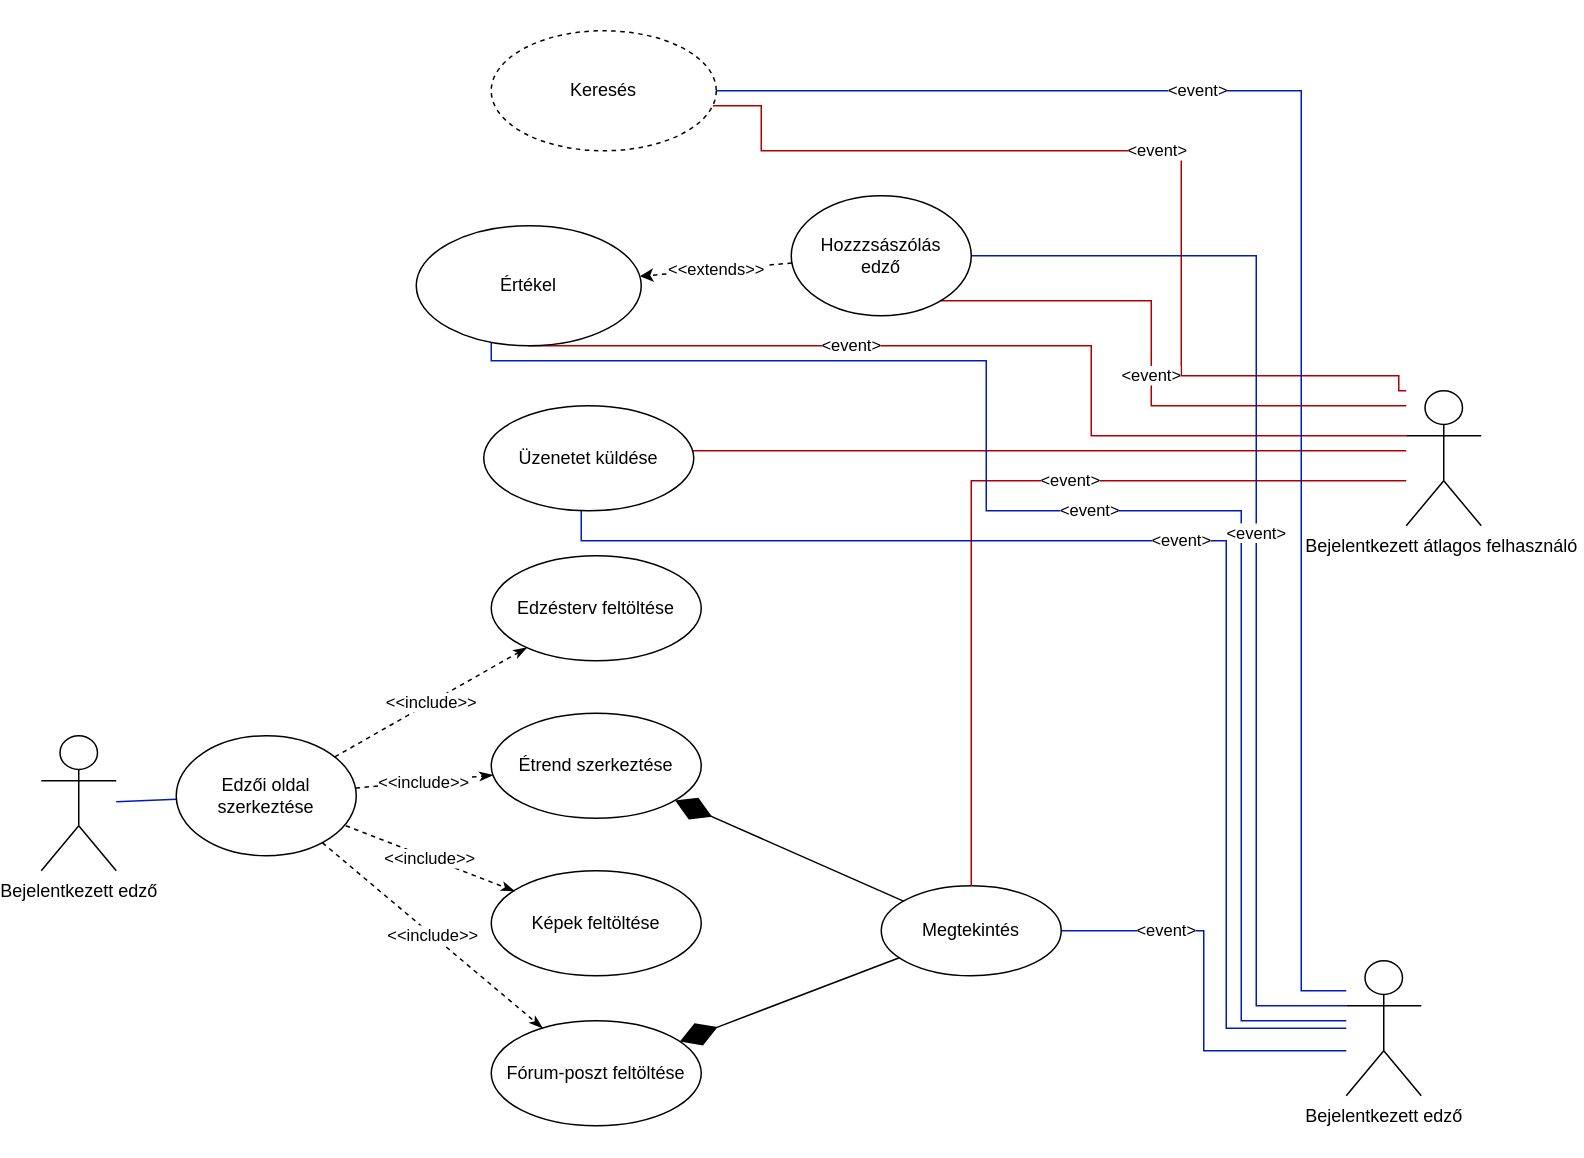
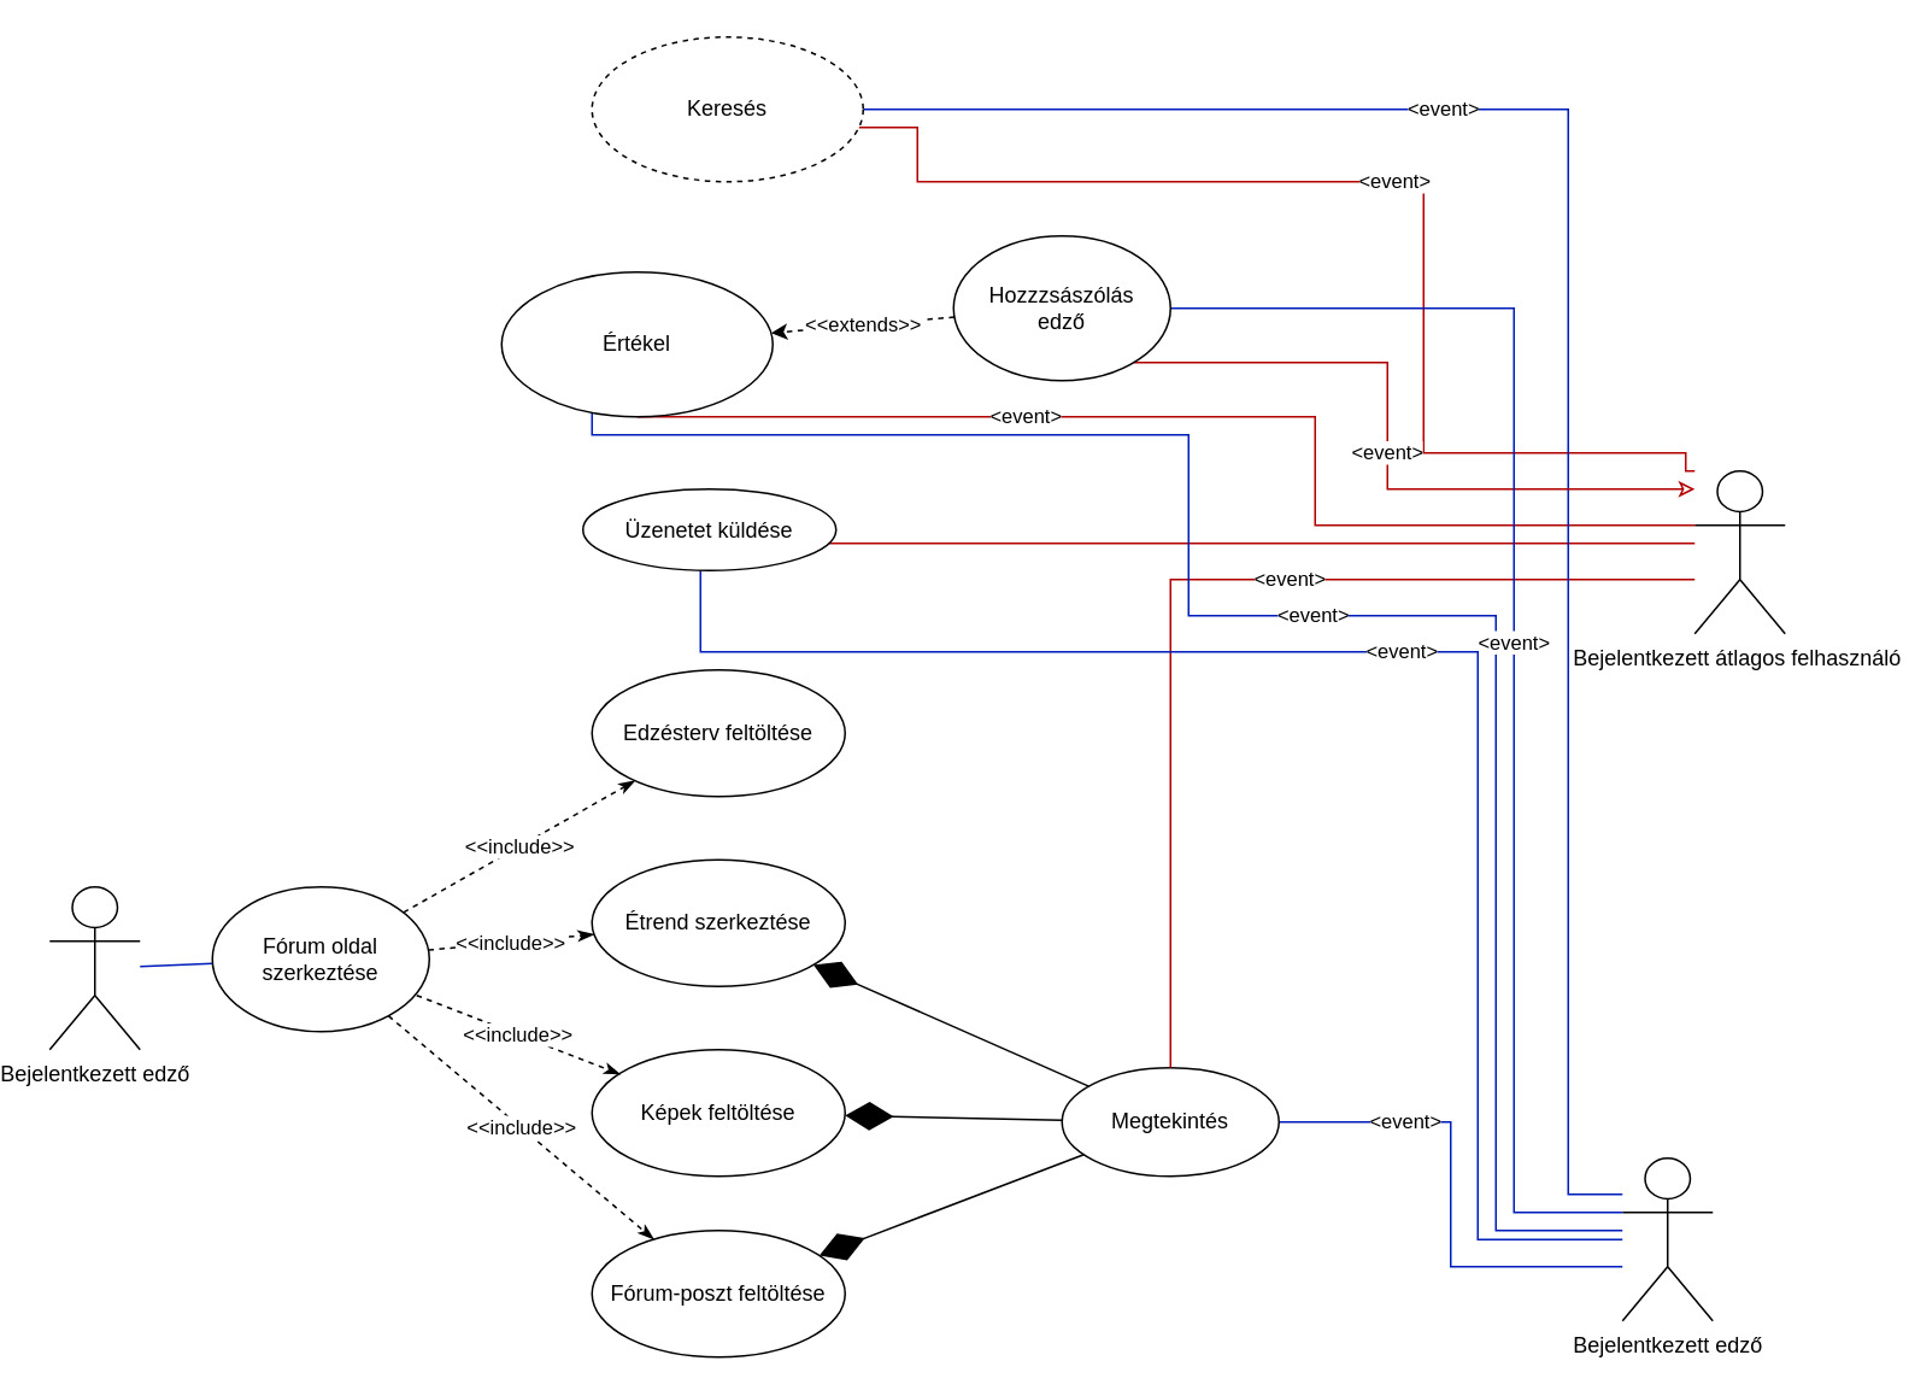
- <mxCell id="32" value="&amp;lt;event&amp;gt;" style="edgeStyle=orthogonalEdgeStyle;rounded=0;orthogonalLoop=1;jettySize=auto;html=1;endArrow=none;endFill=0;fillColor=#e51400;strokeColor=#B20000;" parent="1" source="34" target="6" edge="1"><mxGeometry relative="1" as="geometry"><Array as="points"><mxPoint x="760" y="200" /><mxPoint x="760" y="270" /></Array></mxGeometry></mxCell>
+ <mxCell id="32" value="&amp;lt;event&amp;gt;" style="edgeStyle=orthogonalEdgeStyle;rounded=0;orthogonalLoop=1;jettySize=auto;html=1;endArrow=classic;endFill=0;fillColor=#e51400;strokeColor=#B20000;" parent="1" source="34" target="6" edge="1"><mxGeometry relative="1" as="geometry"><Array as="points"><mxPoint x="760" y="200" /><mxPoint x="760" y="270" /></Array></mxGeometry></mxCell>
- <mxCell id="23" value="Üzenetet küldése" style="ellipse;whiteSpace=wrap;html=1;" parent="1" vertex="1"><mxGeometry x="315" y="270" width="140" height="70" as="geometry" /></mxCell>
+ <mxCell id="23" value="Üzenetet küldése" style="ellipse;whiteSpace=wrap;html=1;" parent="1" vertex="1"><mxGeometry x="315" y="270" width="140" height="45" as="geometry" /></mxCell>
- <mxCell id="13" value="Edzői oldal szerkeztése" style="ellipse;whiteSpace=wrap;html=1;" parent="1" vertex="1"><mxGeometry x="110" y="490" width="120" height="80" as="geometry" /></mxCell>
+ <mxCell id="13" value="Fórum oldal szerkeztése" style="ellipse;whiteSpace=wrap;html=1;" parent="1" vertex="1"><mxGeometry x="110" y="490" width="120" height="80" as="geometry" /></mxCell>
+ <mxCell id="20" value="" style="endArrow=diamondThin;endFill=1;endSize=24;html=1;rounded=0;" parent="1" source="11" target="10" edge="1"><mxGeometry width="160" relative="1" as="geometry"><mxPoint x="601.637" y="502.244" as="sourcePoint" /><mxPoint x="476.302" y="455.797" as="targetPoint" /></mxGeometry></mxCell>
